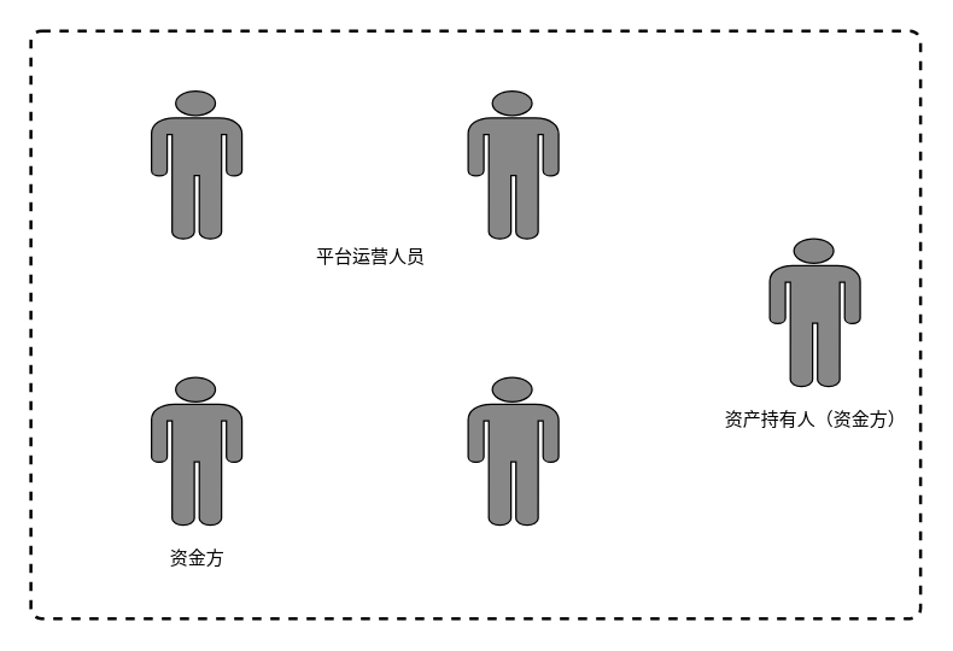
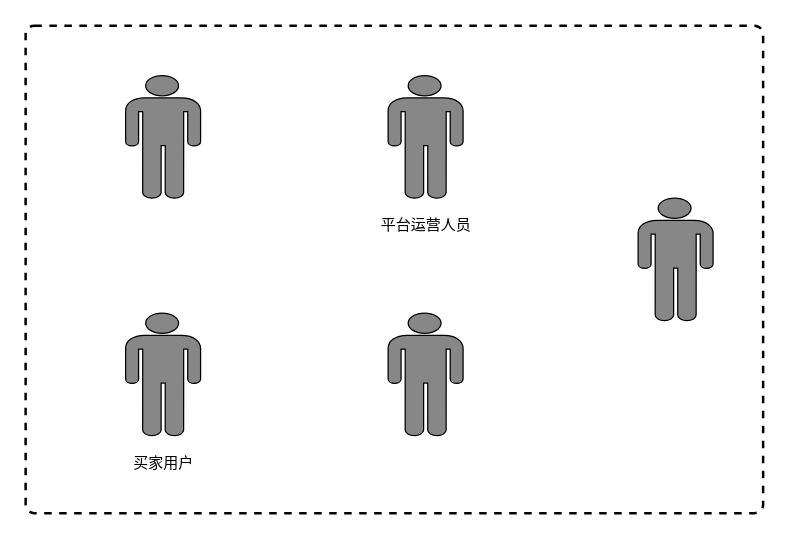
- <mxCell id="5" value="平台运营人员" style="text;html=1;align=center;verticalAlign=middle;resizable=0;points=[];autosize=1;" vertex="1" parent="1"><mxGeometry x="200" y="160" width="90" height="20" as="geometry" /></mxCell>
+ <mxCell id="5" value="平台运营人员" style="text;html=1;align=center;verticalAlign=middle;resizable=0;points=[];autosize=1;" vertex="1" parent="1"><mxGeometry x="295" y="170" width="90" height="20" as="geometry" /></mxCell>
- <mxCell id="10" value="资产持有人（资金方）" style="text;html=1;align=center;verticalAlign=middle;resizable=0;points=[];autosize=1;" vertex="1" parent="1"><mxGeometry x="470" y="268" width="140" height="20" as="geometry" /></mxCell>
- <mxCell id="7" value="资金方" style="text;html=1;align=center;verticalAlign=middle;resizable=0;points=[];autosize=1;" vertex="1" parent="1"><mxGeometry x="100" y="360" width="60" height="20" as="geometry" /></mxCell>
+ <mxCell id="7" value="买家用户" style="text;html=1;align=center;verticalAlign=middle;resizable=0;points=[];autosize=1;" vertex="1" parent="1"><mxGeometry x="100" y="360" width="60" height="20" as="geometry" /></mxCell>
